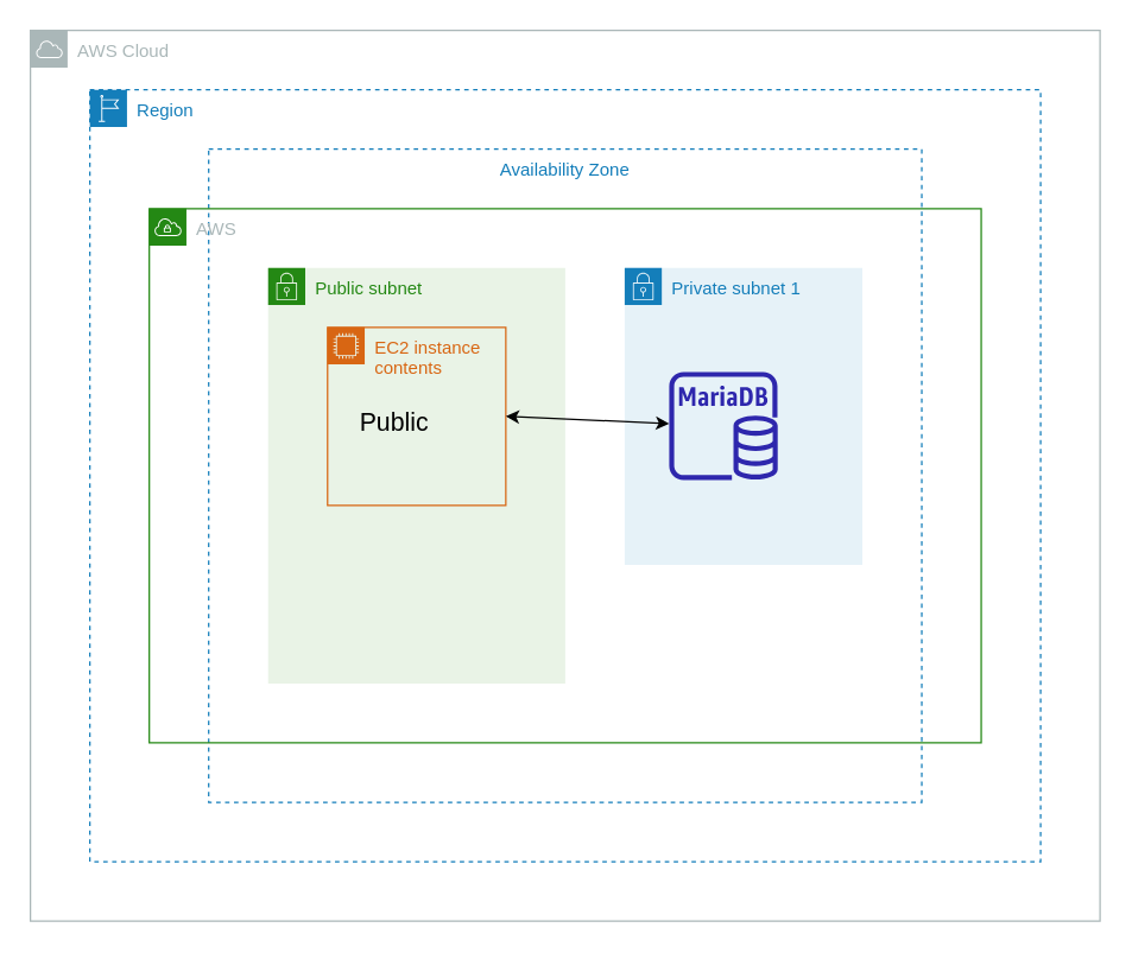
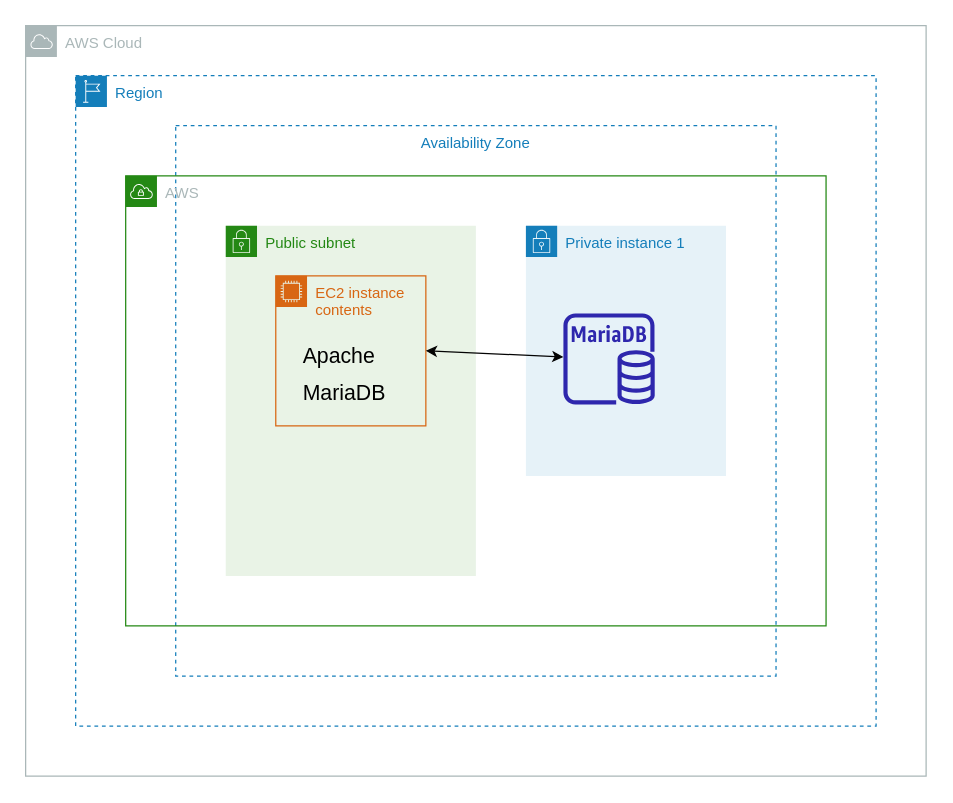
- <mxCell id="8" value="Private subnet 1" style="points=[[0,0],[0.25,0],[0.5,0],[0.75,0],[1,0],[1,0.25],[1,0.5],[1,0.75],[1,1],[0.75,1],[0.5,1],[0.25,1],[0,1],[0,0.75],[0,0.5],[0,0.25]];outlineConnect=0;gradientColor=none;html=1;whiteSpace=wrap;fontSize=12;fontStyle=0;container=1;pointerEvents=0;collapsible=0;recursiveResize=0;shape=mxgraph.aws4.group;grIcon=mxgraph.aws4.group_security_group;grStroke=0;strokeColor=#147EBA;fillColor=#E6F2F8;verticalAlign=top;align=left;spacingLeft=30;fontColor=#147EBA;dashed=0;" vertex="1" parent="5"><mxGeometry x="320" y="40" width="160" height="200" as="geometry" /></mxCell>
+ <mxCell id="8" value="Private instance 1" style="points=[[0,0],[0.25,0],[0.5,0],[0.75,0],[1,0],[1,0.25],[1,0.5],[1,0.75],[1,1],[0.75,1],[0.5,1],[0.25,1],[0,1],[0,0.75],[0,0.5],[0,0.25]];outlineConnect=0;gradientColor=none;html=1;whiteSpace=wrap;fontSize=12;fontStyle=0;container=1;pointerEvents=0;collapsible=0;recursiveResize=0;shape=mxgraph.aws4.group;grIcon=mxgraph.aws4.group_security_group;grStroke=0;strokeColor=#147EBA;fillColor=#E6F2F8;verticalAlign=top;align=left;spacingLeft=30;fontColor=#147EBA;dashed=0;" vertex="1" parent="5"><mxGeometry x="320" y="40" width="160" height="200" as="geometry" /></mxCell>
- <mxCell id="12" value="&lt;font color=&quot;#000000&quot; style=&quot;font-size: 17px;&quot;&gt;Public&lt;/font&gt;" style="text;html=1;align=left;verticalAlign=middle;whiteSpace=wrap;rounded=0;labelBackgroundColor=none;fillColor=none;fontSize=17;" vertex="1" parent="3"><mxGeometry x="180" y="210" width="60" height="30" as="geometry" /></mxCell>
+ <mxCell id="12" value="&lt;font color=&quot;#000000&quot; style=&quot;font-size: 17px;&quot;&gt;Apache&lt;/font&gt;" style="text;html=1;align=left;verticalAlign=middle;whiteSpace=wrap;rounded=0;labelBackgroundColor=none;fillColor=none;fontSize=17;" vertex="1" parent="3"><mxGeometry x="180" y="210" width="60" height="30" as="geometry" /></mxCell>
+ <mxCell id="11" value="&lt;font color=&quot;#000000&quot; style=&quot;font-size: 17px;&quot;&gt;MariaDB&lt;/font&gt;" style="text;html=1;align=left;verticalAlign=middle;whiteSpace=wrap;rounded=0;labelBackgroundColor=none;fillColor=none;fontSize=17;" vertex="1" parent="3"><mxGeometry x="180" y="240" width="60" height="30" as="geometry" /></mxCell>
